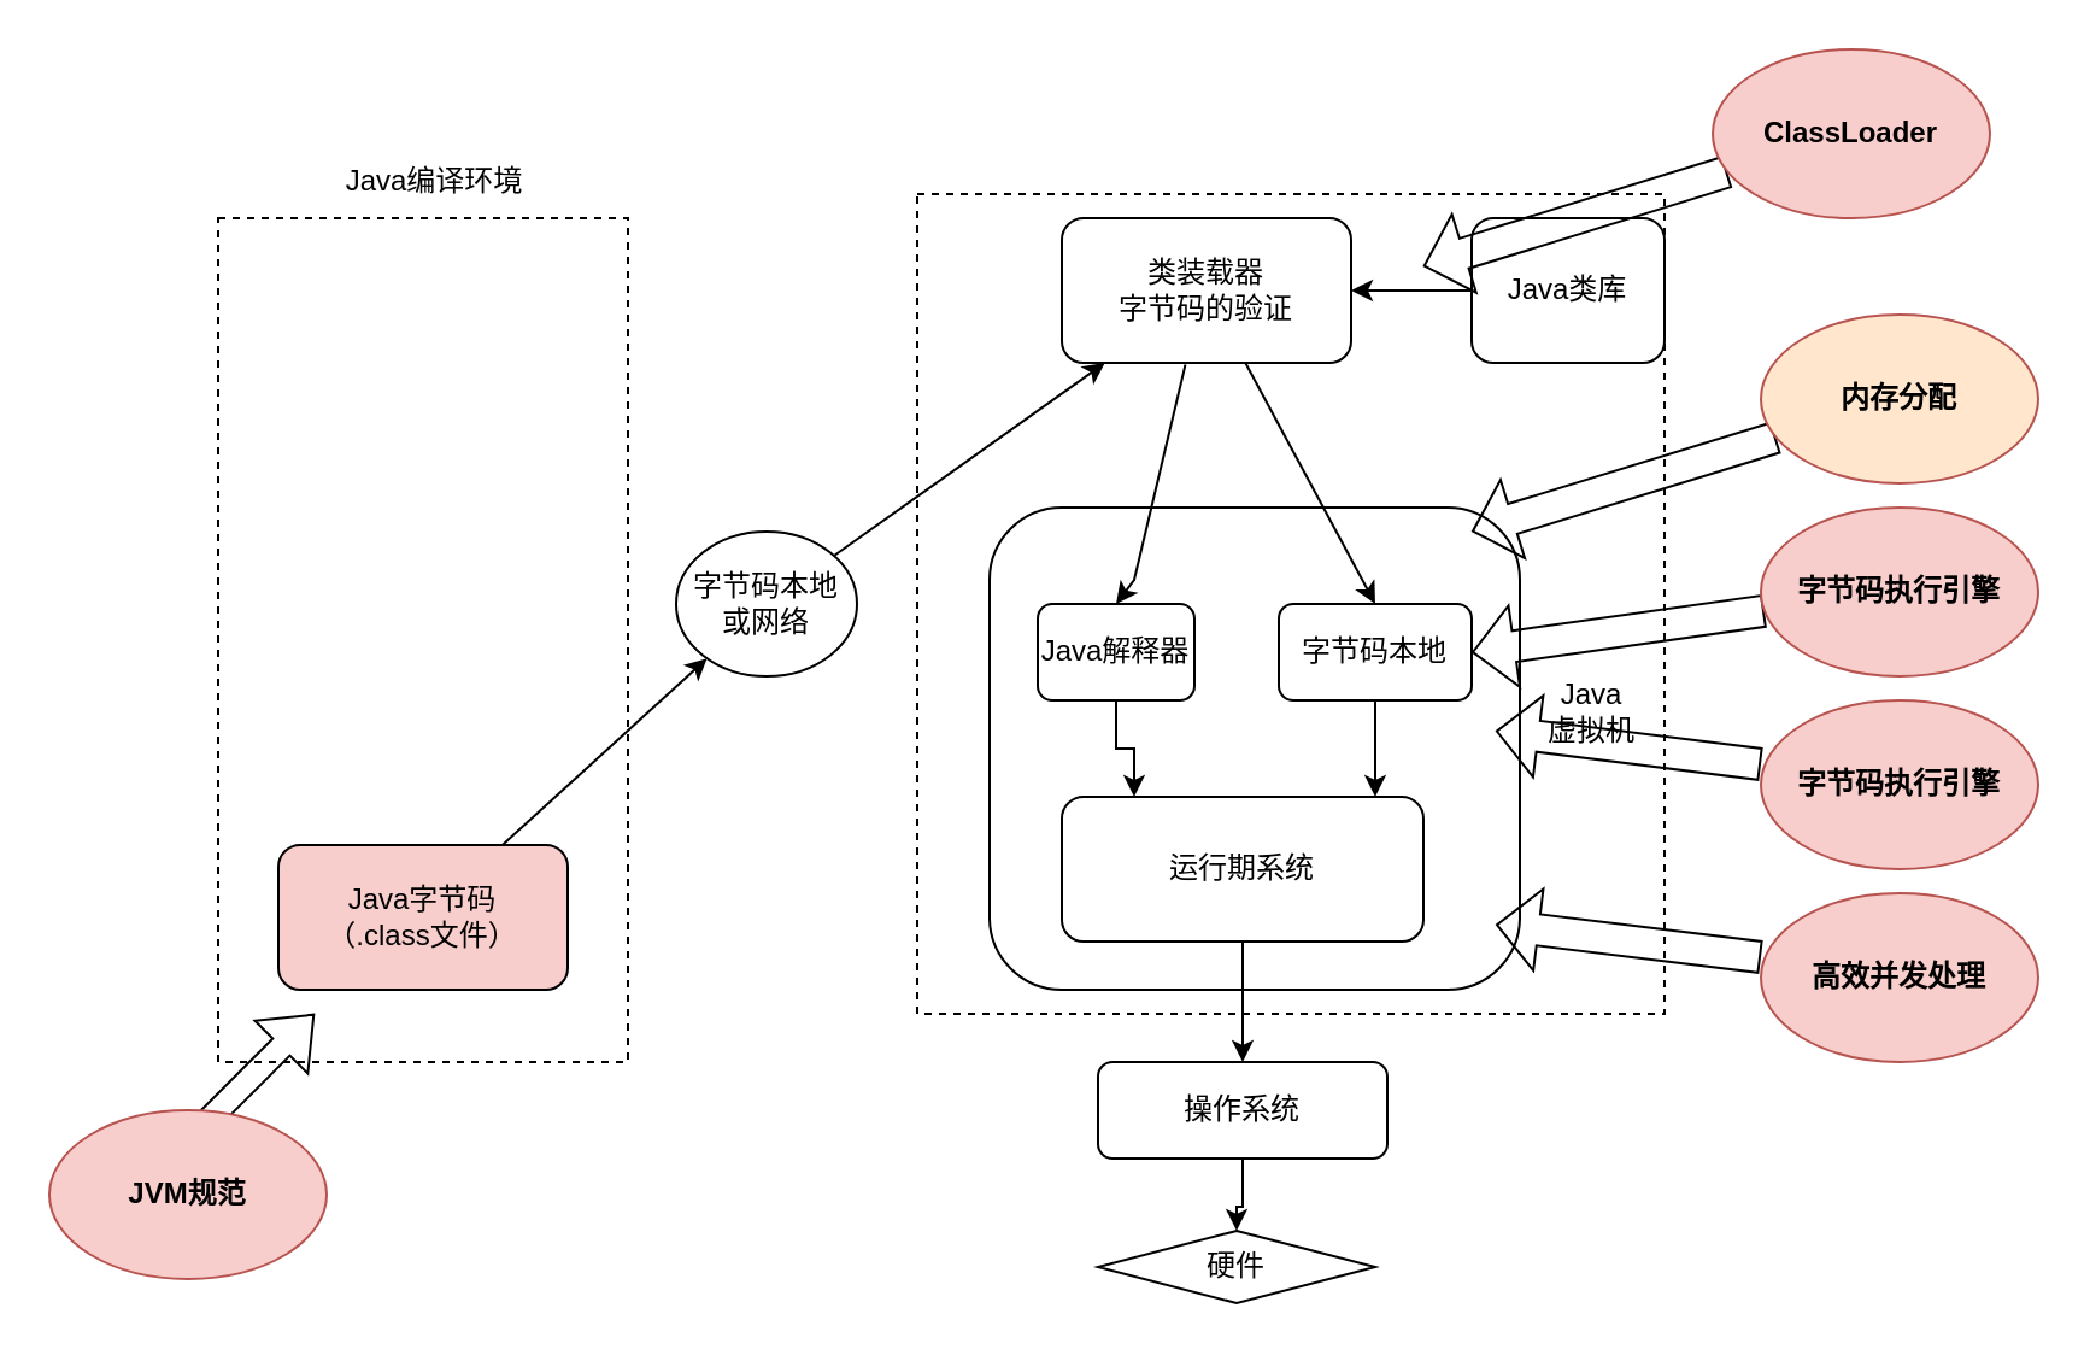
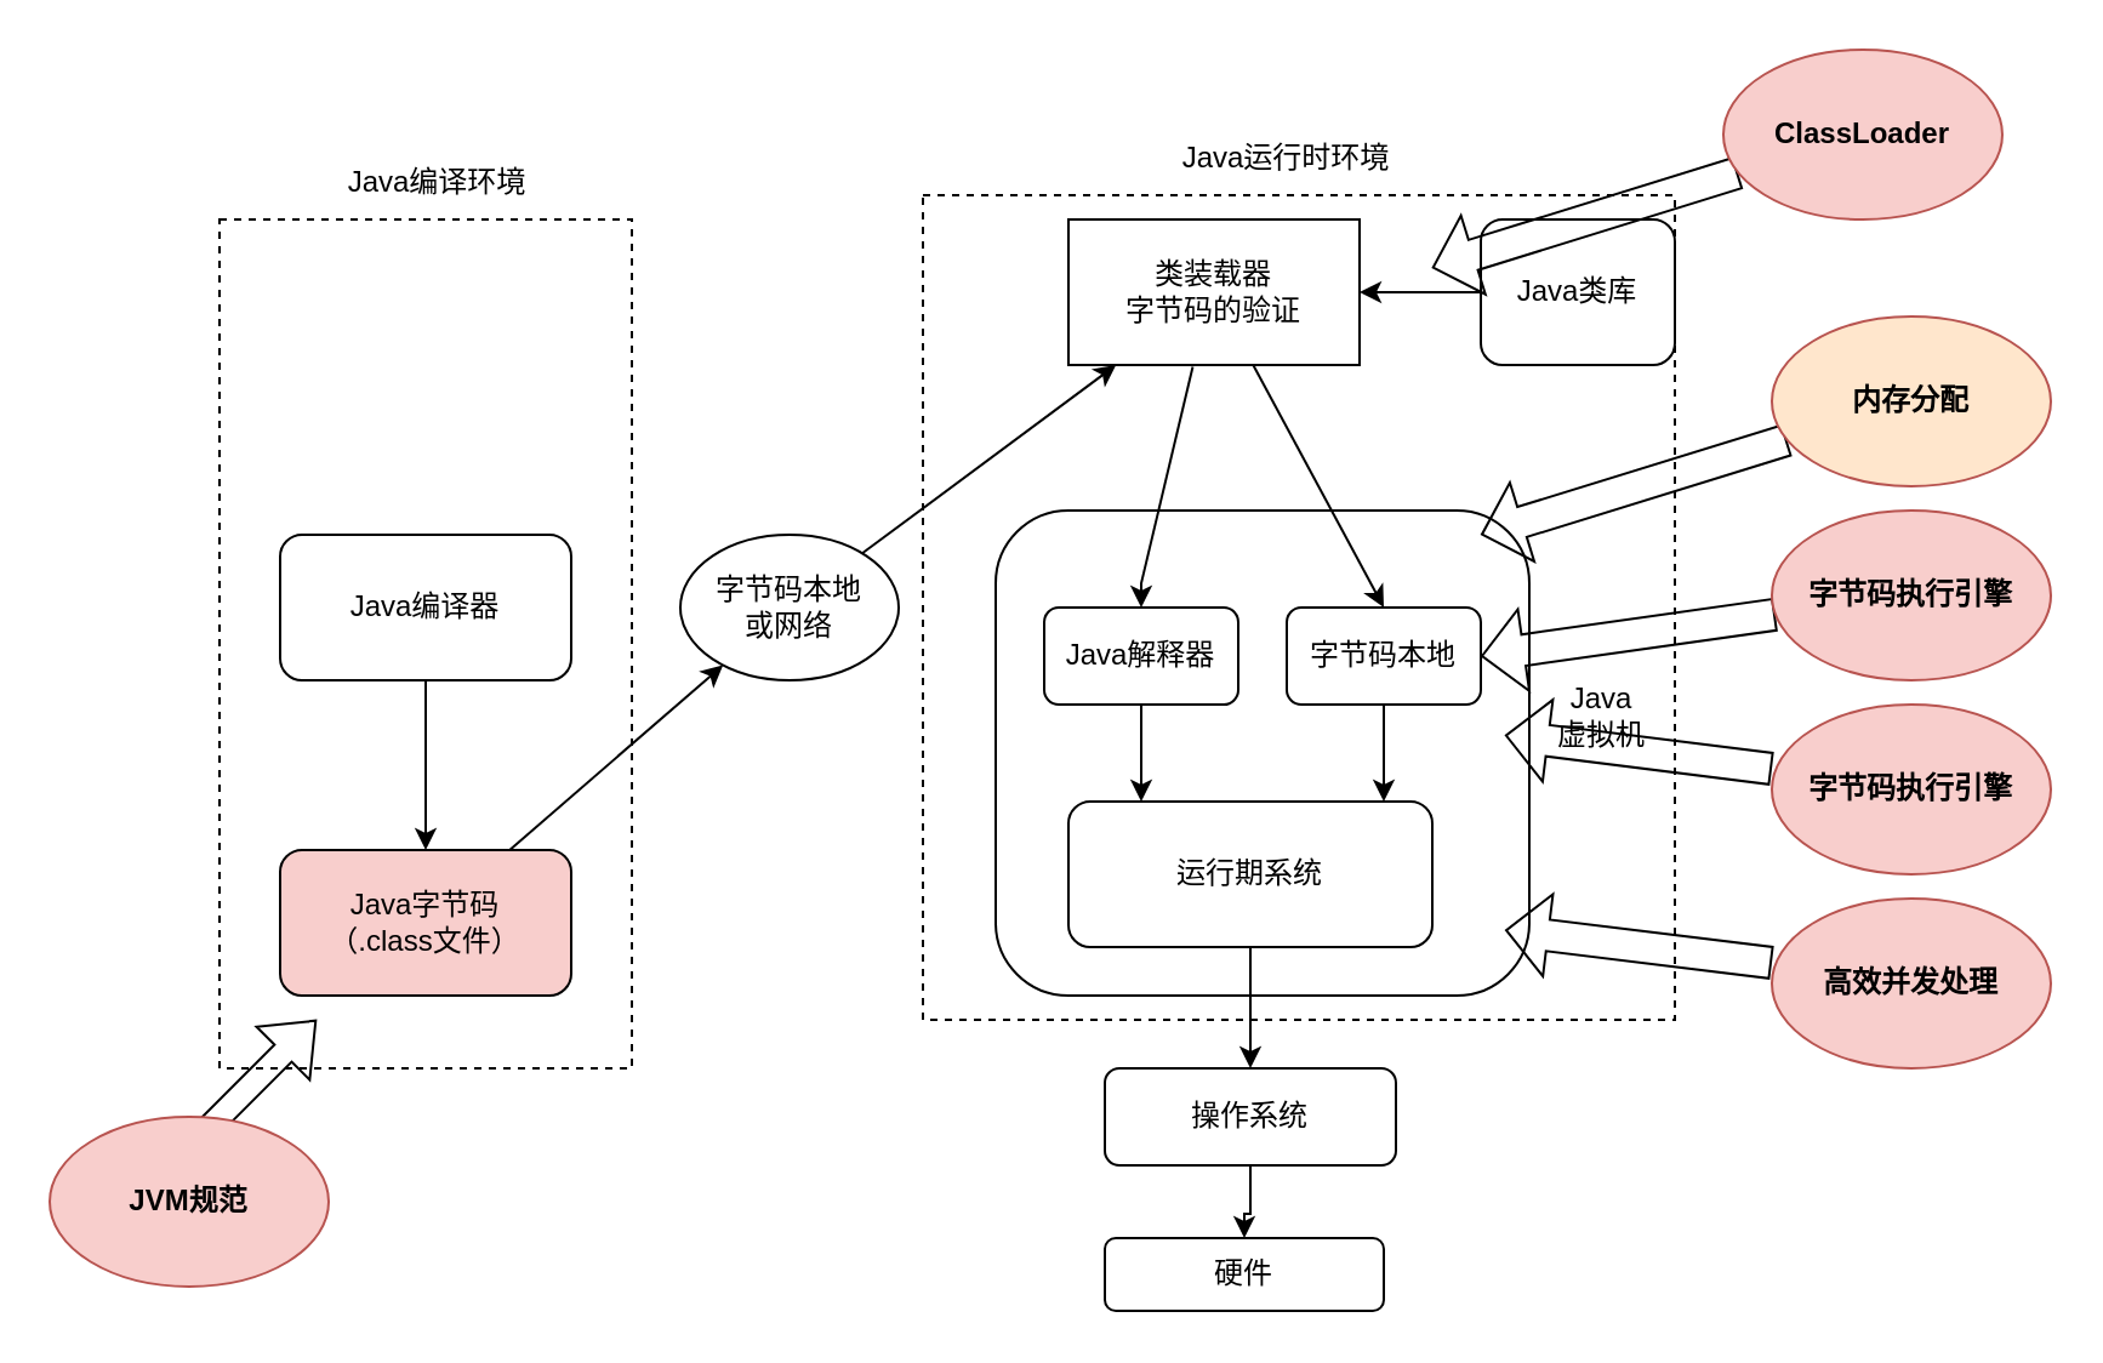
+ <mxCell id="13" value="Java运行时环境" style="text;html=1;strokeColor=none;fillColor=none;align=center;verticalAlign=middle;whiteSpace=wrap;rounded=0;" vertex="1" parent="1"><mxGeometry x="480" y="50" width="100" height="30" as="geometry" /></mxCell>
- <mxCell id="12" value="类装载器&lt;br&gt;字节码的验证" style="whiteSpace=wrap;html=1;rounded=1;" vertex="1" parent="1"><mxGeometry x="440" y="90" width="120" height="60" as="geometry" /></mxCell>
+ <mxCell id="12" value="类装载器&lt;br&gt;字节码的验证" style="whiteSpace=wrap;html=1;rounded=0;" vertex="1" parent="1"><mxGeometry x="440" y="90" width="120" height="60" as="geometry" /></mxCell>
+ <mxCell id="4" value="Java编译器" style="whiteSpace=wrap;html=1;rounded=1;" vertex="1" parent="1"><mxGeometry x="115" y="220" width="120" height="60" as="geometry" /></mxCell>
- <mxCell id="8" value="字节码本地&lt;br&gt;或网络" style="ellipse;whiteSpace=wrap;html=1;rounded=1;" vertex="1" parent="1"><mxGeometry x="280" y="220" width="75" height="60" as="geometry" /></mxCell>
+ <mxCell id="8" value="字节码本地&lt;br&gt;或网络" style="ellipse;whiteSpace=wrap;html=1;rounded=1;" vertex="1" parent="1"><mxGeometry x="280" y="220" width="90" height="60" as="geometry" /></mxCell>
- <mxCell id="18" value="Java解释器" style="rounded=1;whiteSpace=wrap;html=1;" vertex="1" parent="1"><mxGeometry x="430" y="250" width="65" height="40" as="geometry" /></mxCell>
+ <mxCell id="18" value="Java解释器" style="rounded=1;whiteSpace=wrap;html=1;" vertex="1" parent="1"><mxGeometry x="430" y="250" width="80" height="40" as="geometry" /></mxCell>
+ <mxCell id="3" value="" style="edgeStyle=orthogonalEdgeStyle;rounded=0;orthogonalLoop=1;jettySize=auto;html=1;" edge="1" parent="1" source="4" target="6"><mxGeometry relative="1" as="geometry" /></mxCell>
- <mxCell id="25" value="硬件" style="rhombus;whiteSpace=wrap;html=1;" vertex="1" parent="1"><mxGeometry x="455" y="510" width="115" height="30" as="geometry" /></mxCell>
+ <mxCell id="25" value="硬件" style="whiteSpace=wrap;html=1;rounded=1;" vertex="1" parent="1"><mxGeometry x="455" y="510" width="115" height="30" as="geometry" /></mxCell>
